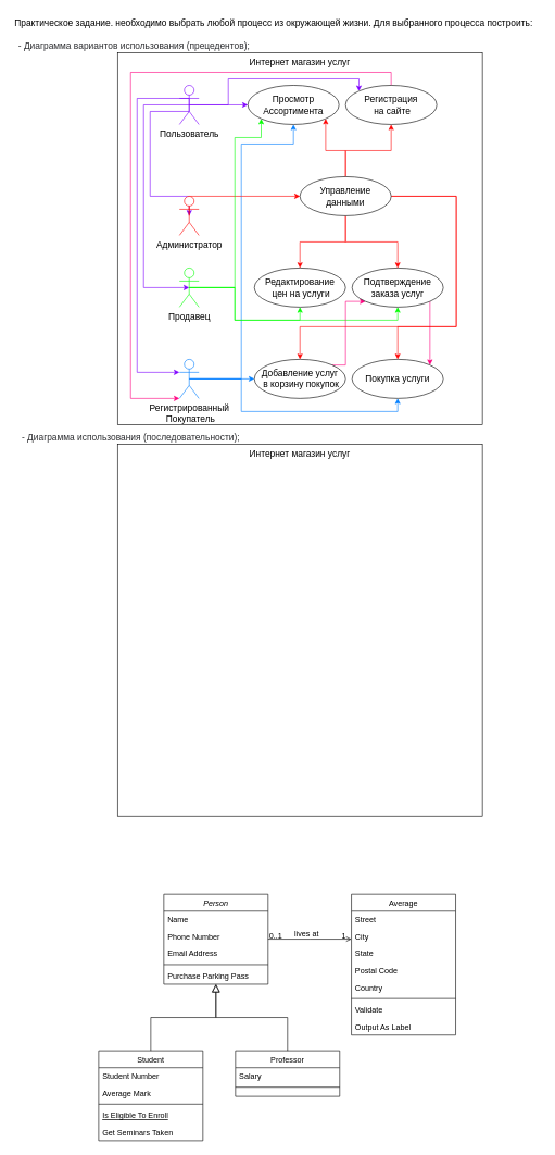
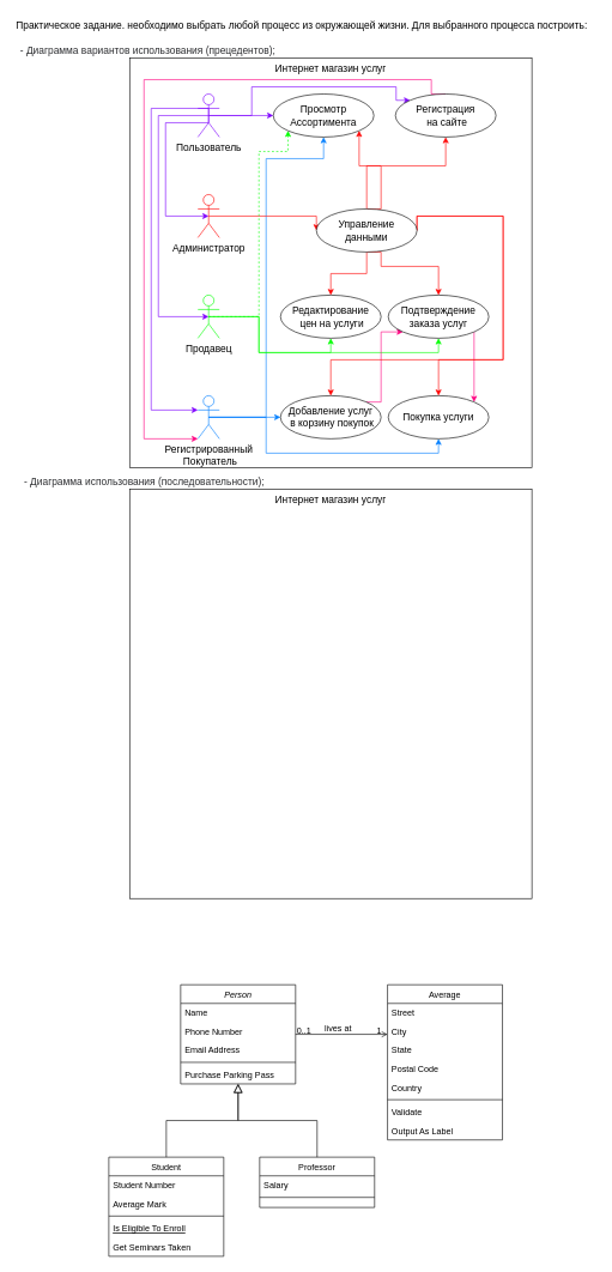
- <mxCell id="53" value="Регистрация&lt;br&gt;&amp;nbsp;на сайте" style="ellipse;whiteSpace=wrap;html=1;labelBackgroundColor=none;labelBorderColor=none;fontFamily=Helvetica;fontSize=14;fontColor=none;" vertex="1" parent="1"><mxGeometry x="530" y="130" width="140" height="60" as="geometry" /></mxCell>
+ <mxCell id="53" value="Регистрация&lt;br&gt;&amp;nbsp;на сайте" style="ellipse;whiteSpace=wrap;html=1;labelBackgroundColor=none;labelBorderColor=none;fontFamily=Helvetica;fontSize=14;fontColor=none;" vertex="1" parent="1"><mxGeometry x="550" y="130" width="140" height="60" as="geometry" /></mxCell>
- <mxCell id="47" style="edgeStyle=orthogonalEdgeStyle;rounded=0;orthogonalLoop=1;jettySize=auto;html=1;exitX=0.5;exitY=0.5;exitDx=0;exitDy=0;exitPerimeter=0;entryX=0;entryY=1;entryDx=0;entryDy=0;fontFamily=Helvetica;fontSize=14;fontColor=none;strokeColor=#00FF00;" edge="1" parent="1" source="50" target="51"><mxGeometry relative="1" as="geometry"><Array as="points"><mxPoint x="360" y="440" /><mxPoint x="360" y="210" /><mxPoint x="401" y="210" /><mxPoint x="401" y="181" /></Array></mxGeometry></mxCell>
+ <mxCell id="47" style="edgeStyle=orthogonalEdgeStyle;rounded=0;orthogonalLoop=1;jettySize=auto;html=1;exitX=0.5;exitY=0.5;exitDx=0;exitDy=0;exitPerimeter=0;entryX=0;entryY=1;entryDx=0;entryDy=0;fontFamily=Helvetica;fontSize=14;fontColor=none;strokeColor=#00FF00;dashed=1;" edge="1" parent="1" source="50" target="51"><mxGeometry relative="1" as="geometry"><Array as="points"><mxPoint x="360" y="440" /><mxPoint x="360" y="210" /><mxPoint x="401" y="210" /><mxPoint x="401" y="181" /></Array></mxGeometry></mxCell>
- <mxCell id="67" value="Управление данными" style="ellipse;whiteSpace=wrap;html=1;labelBackgroundColor=none;labelBorderColor=none;fontFamily=Helvetica;fontSize=14;fontColor=none;" vertex="1" parent="1"><mxGeometry x="460" y="270" width="140" height="60" as="geometry" /></mxCell>
+ <mxCell id="67" value="Управление данными" style="ellipse;whiteSpace=wrap;html=1;labelBackgroundColor=none;labelBorderColor=none;fontFamily=Helvetica;fontSize=14;fontColor=none;" vertex="1" parent="1"><mxGeometry x="440" y="290" width="140" height="60" as="geometry" /></mxCell>
- <mxCell id="46" value="Администратор" style="shape=umlActor;verticalLabelPosition=bottom;verticalAlign=top;html=1;labelBackgroundColor=none;labelBorderColor=none;fontFamily=Helvetica;fontSize=14;fontColor=#000000;strokeColor=#FF0000;" vertex="1" parent="1"><mxGeometry x="275" y="300" width="30" height="60" as="geometry" /></mxCell>
+ <mxCell id="46" value="Администратор" style="shape=umlActor;verticalLabelPosition=bottom;verticalAlign=top;html=1;labelBackgroundColor=none;labelBorderColor=none;fontFamily=Helvetica;fontSize=14;fontColor=#000000;strokeColor=#FF0000;" vertex="1" parent="1"><mxGeometry x="275" y="270" width="30" height="60" as="geometry" /></mxCell>
